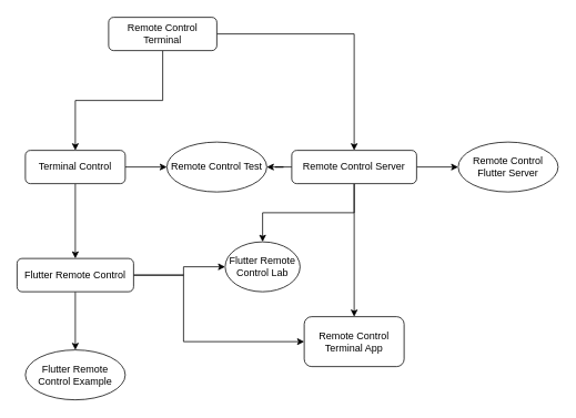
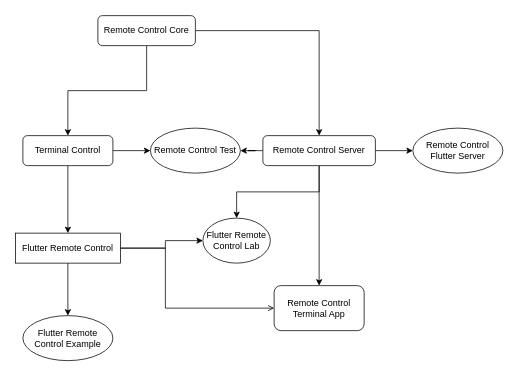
- <mxCell id="4" value="Remote Control Terminal" style="rounded=1;whiteSpace=wrap;html=1;" parent="1" vertex="1"><mxGeometry x="130" y="20" width="130" height="40" as="geometry" /></mxCell>
+ <mxCell id="4" value="Remote Control Core" style="rounded=1;whiteSpace=wrap;html=1;" parent="1" vertex="1"><mxGeometry x="130" y="20" width="130" height="40" as="geometry" /></mxCell>
- <mxCell id="18" value="Flutter Remote Control" style="whiteSpace=wrap;html=1;rounded=1;" parent="1" vertex="1"><mxGeometry x="20" y="310" width="140" height="40" as="geometry" /></mxCell>
+ <mxCell id="18" value="Flutter Remote Control" style="whiteSpace=wrap;html=1;rounded=0;" parent="1" vertex="1"><mxGeometry x="20" y="310" width="140" height="40" as="geometry" /></mxCell>
- <mxCell id="15" style="edgeStyle=orthogonalEdgeStyle;rounded=0;orthogonalLoop=1;jettySize=auto;html=1;entryX=0;entryY=0.5;entryDx=0;entryDy=0;" parent="1" source="18" target="14" edge="1"><mxGeometry relative="1" as="geometry"><Array as="points"><mxPoint x="220" y="330" /><mxPoint x="220" y="410" /></Array></mxGeometry></mxCell>
+ <mxCell id="15" style="edgeStyle=orthogonalEdgeStyle;rounded=0;orthogonalLoop=1;jettySize=auto;html=1;entryX=0;entryY=0.5;entryDx=0;entryDy=0;endArrow=open;" parent="1" source="18" target="14" edge="1"><mxGeometry relative="1" as="geometry"><Array as="points"><mxPoint x="220" y="330" /><mxPoint x="220" y="410" /></Array></mxGeometry></mxCell>
